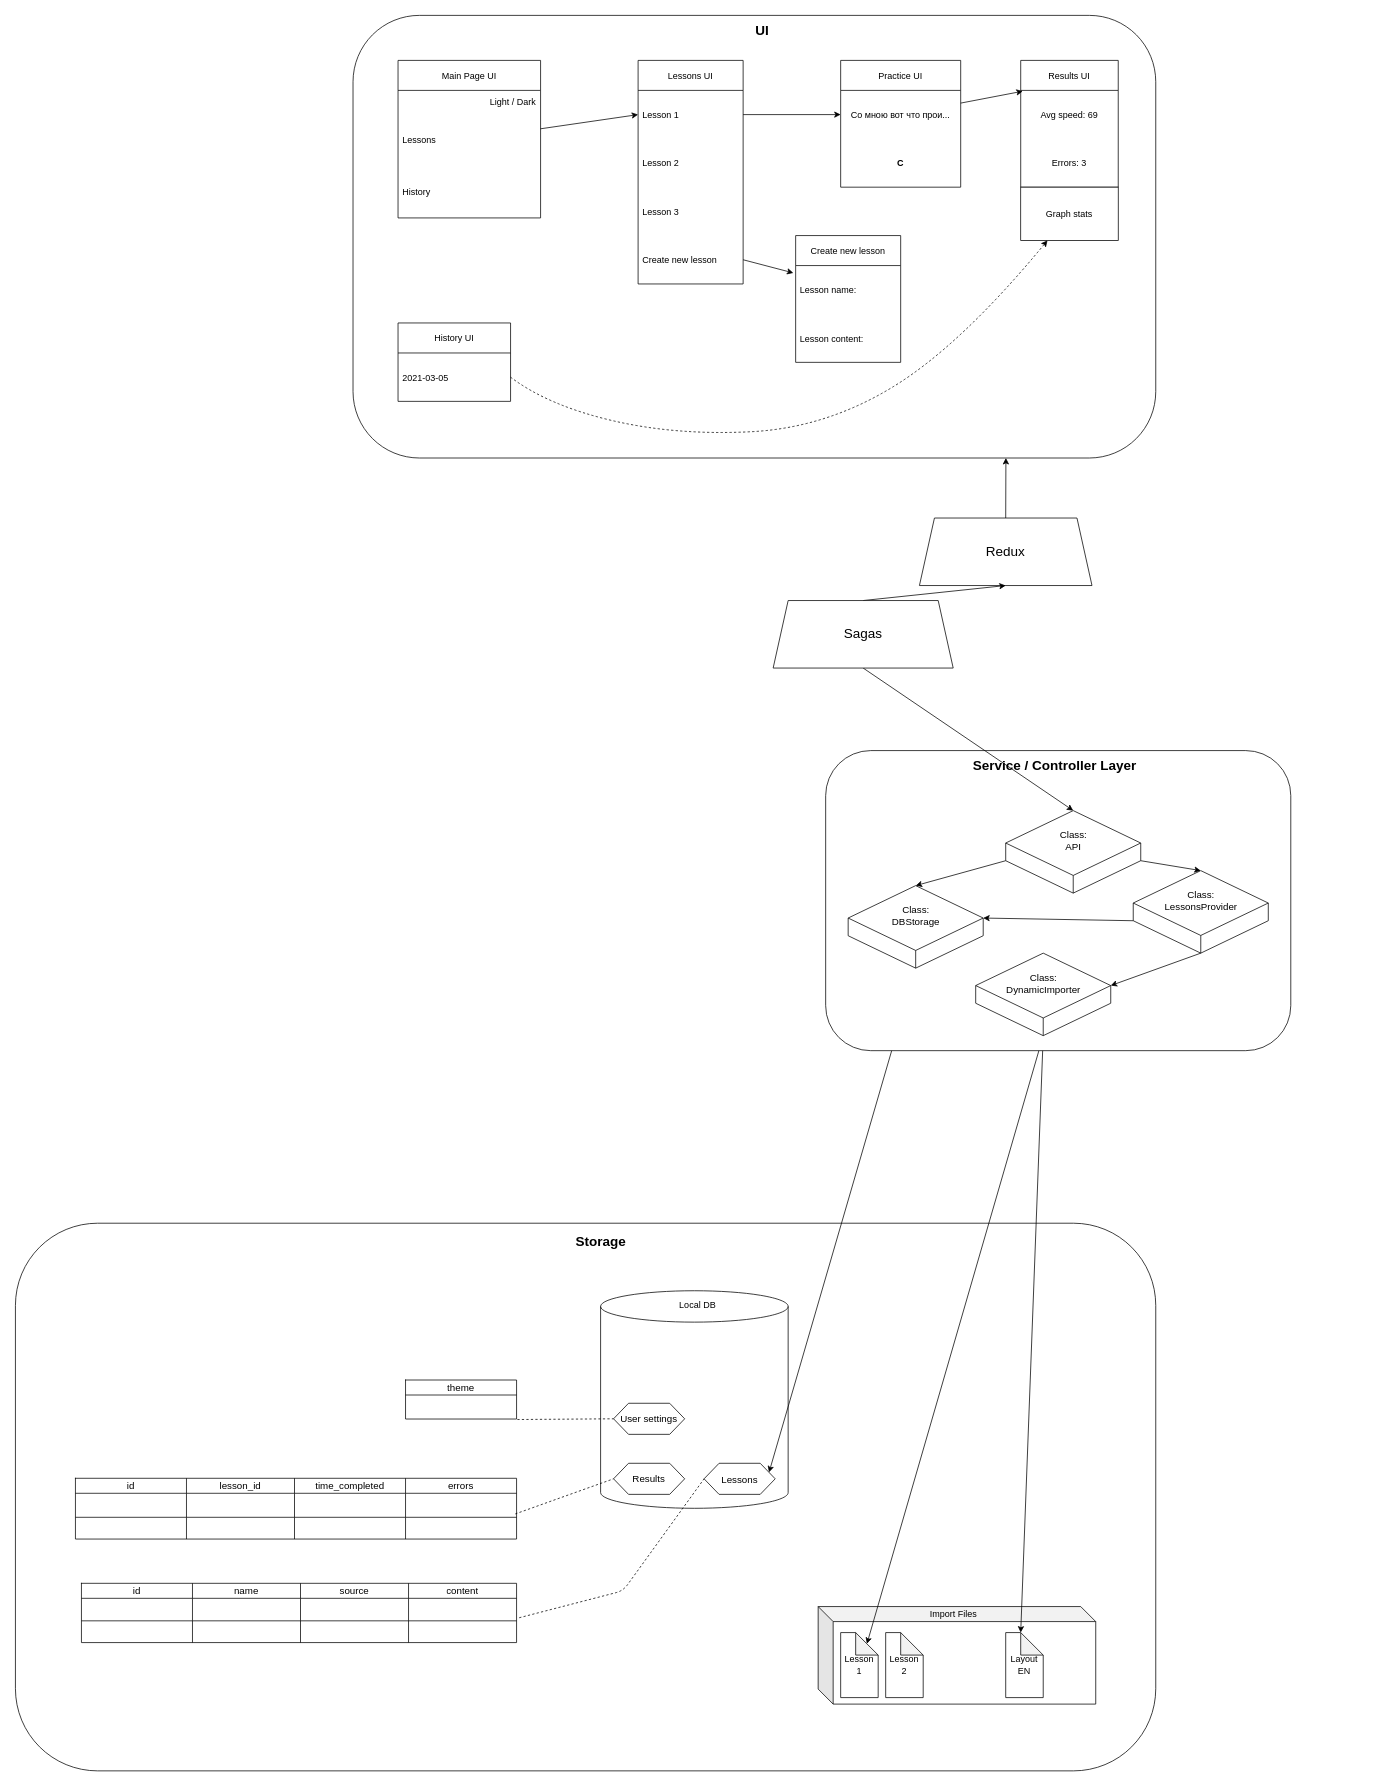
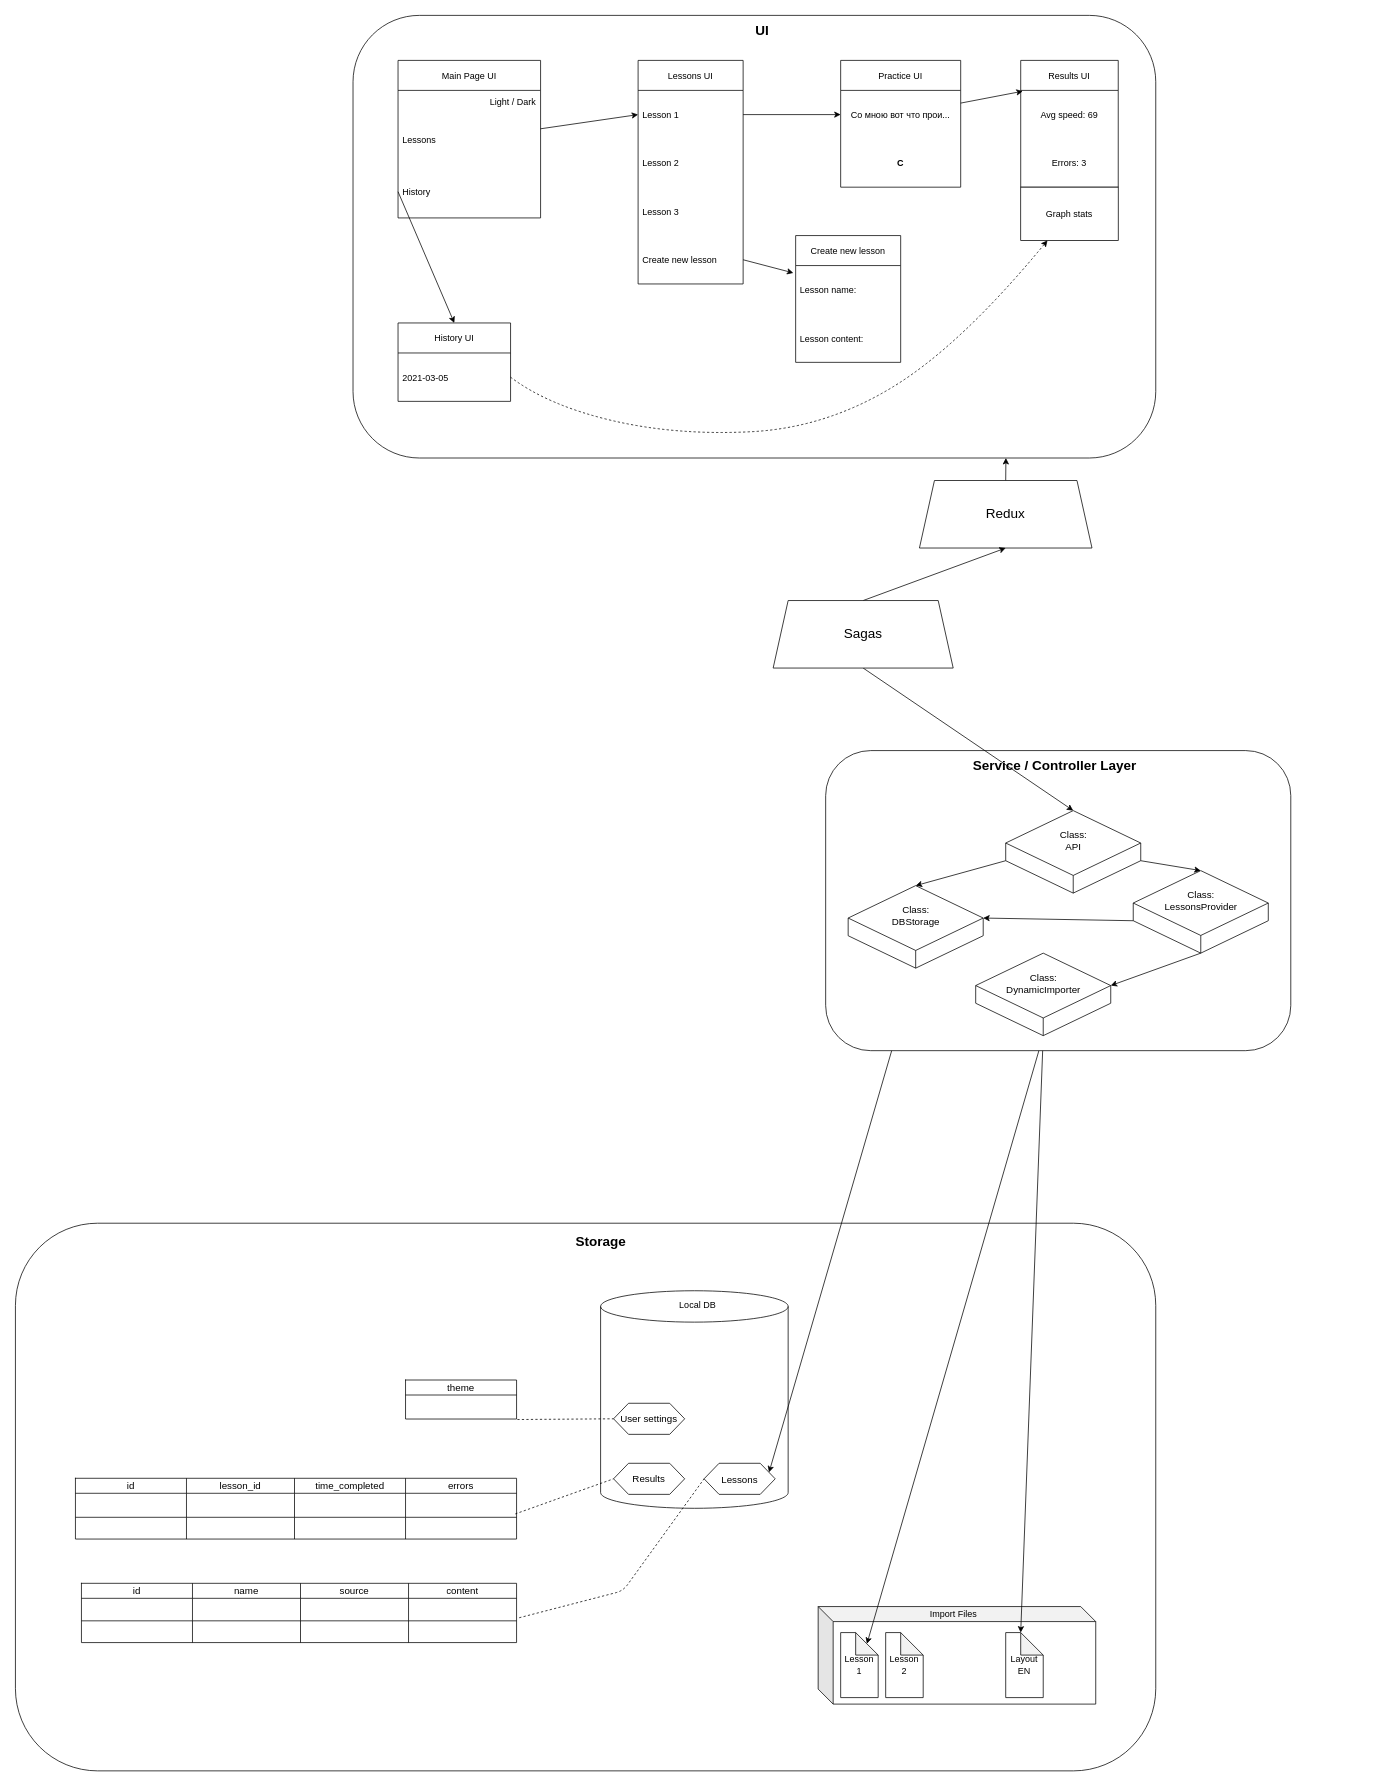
+ <mxCell id="108" style="edgeStyle=none;html=1;exitX=0;exitY=0.5;exitDx=0;exitDy=0;entryX=0.5;entryY=0;entryDx=0;entryDy=0;fontSize=13;" edge="1" parent="78" source="106" target="96"><mxGeometry relative="1" as="geometry" /></mxCell>
- <mxCell id="110" value="Redux" style="shape=trapezoid;perimeter=trapezoidPerimeter;whiteSpace=wrap;html=1;fixedSize=1;fontSize=18;" vertex="1" parent="1"><mxGeometry x="1225" y="690" width="230" height="90" as="geometry" /></mxCell>
+ <mxCell id="110" value="Redux" style="shape=trapezoid;perimeter=trapezoidPerimeter;whiteSpace=wrap;html=1;fixedSize=1;fontSize=18;" vertex="1" parent="1"><mxGeometry x="1225" y="640" width="230" height="90" as="geometry" /></mxCell>
